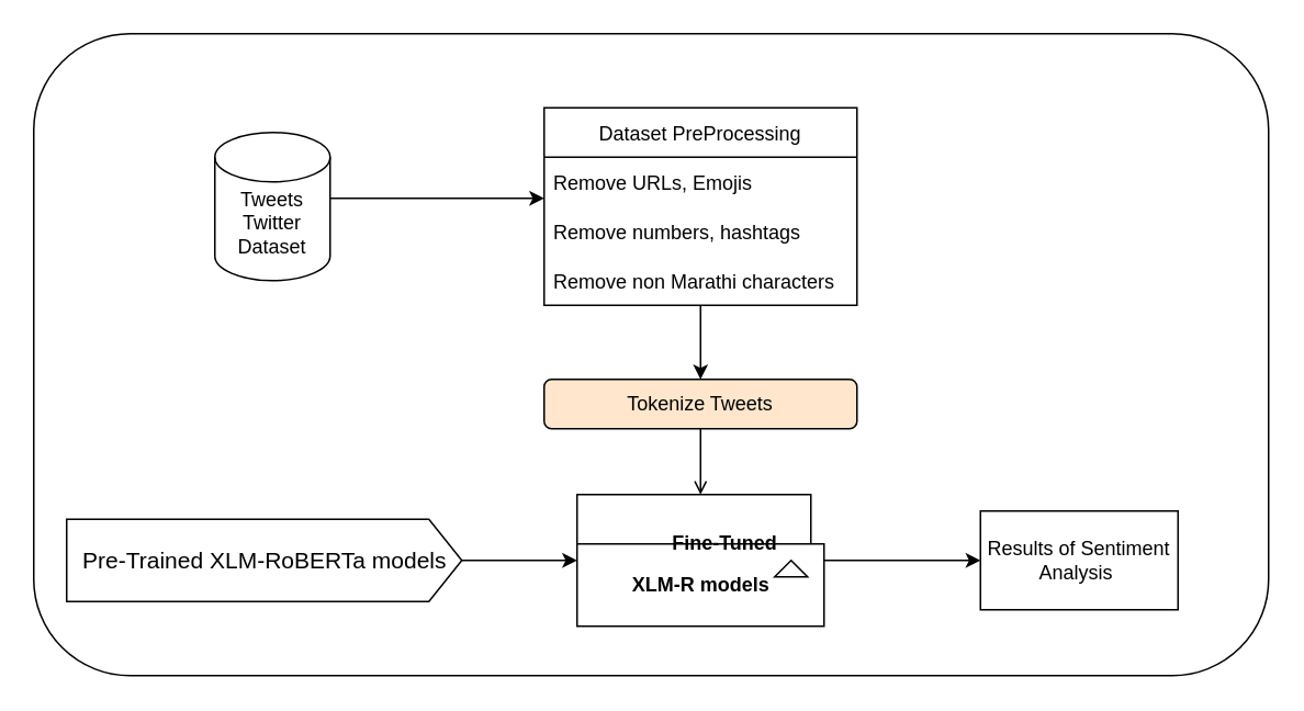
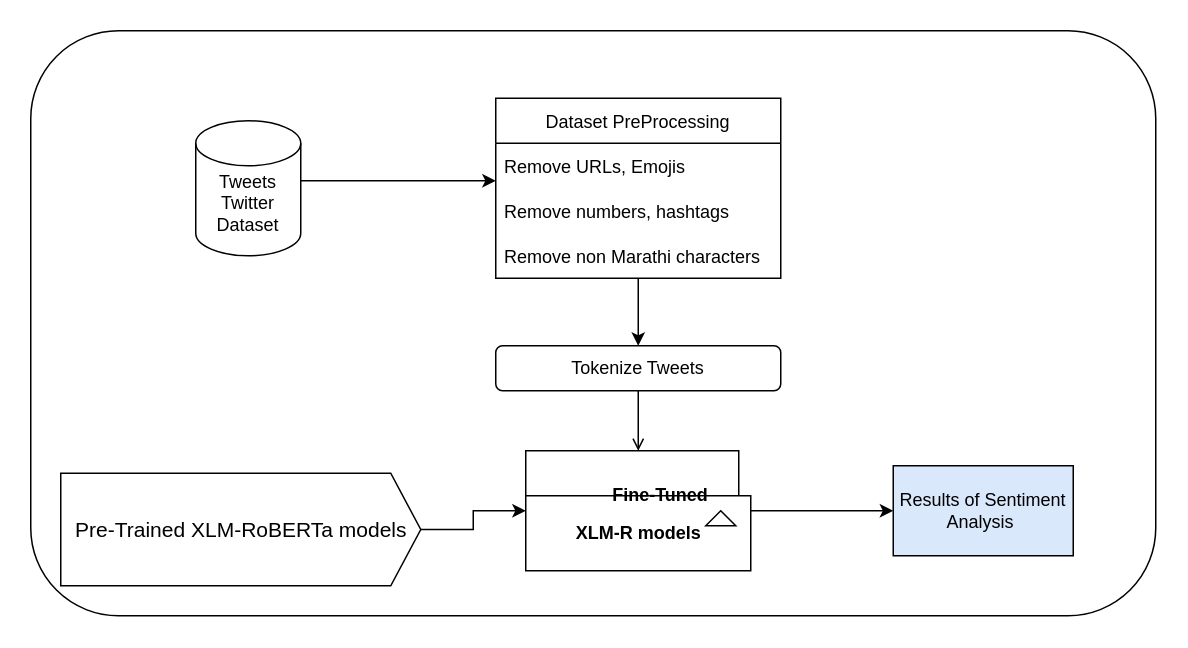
- <mxCell id="12" value="Tokenize Tweets" style="rounded=1;whiteSpace=wrap;html=1;fillColor=#ffe6cc;" vertex="1" parent="1"><mxGeometry x="330" y="230" width="190" height="30" as="geometry" /></mxCell>
+ <mxCell id="12" value="Tokenize Tweets" style="rounded=1;whiteSpace=wrap;html=1;" vertex="1" parent="1"><mxGeometry x="330" y="230" width="190" height="30" as="geometry" /></mxCell>
- <mxCell id="16" value="Pre-Trained XLM-RoBERTa models" style="html=1;shape=mxgraph.infographic.ribbonSimple;notch1=0;notch2=20;align=center;verticalAlign=middle;fontSize=14;fontStyle=0;fillColor=#FFFFFF;" vertex="1" parent="1"><mxGeometry x="40" y="315" width="240" height="50" as="geometry" /></mxCell>
+ <mxCell id="16" value="Pre-Trained XLM-RoBERTa models" style="html=1;shape=mxgraph.infographic.ribbonSimple;notch1=0;notch2=20;align=center;verticalAlign=middle;fontSize=14;fontStyle=0;fillColor=#FFFFFF;" vertex="1" parent="1"><mxGeometry x="40" y="315" width="240" height="75" as="geometry" /></mxCell>
- <mxCell id="18" value="Results of Sentiment Analysis&amp;nbsp;" style="whiteSpace=wrap;html=1;fontStyle=0;" vertex="1" parent="1"><mxGeometry x="595" y="310" width="120" height="60" as="geometry" /></mxCell>
+ <mxCell id="18" value="Results of Sentiment Analysis&amp;nbsp;" style="whiteSpace=wrap;html=1;fontStyle=0;fillColor=#dae8fc;" vertex="1" parent="1"><mxGeometry x="595" y="310" width="120" height="60" as="geometry" /></mxCell>
